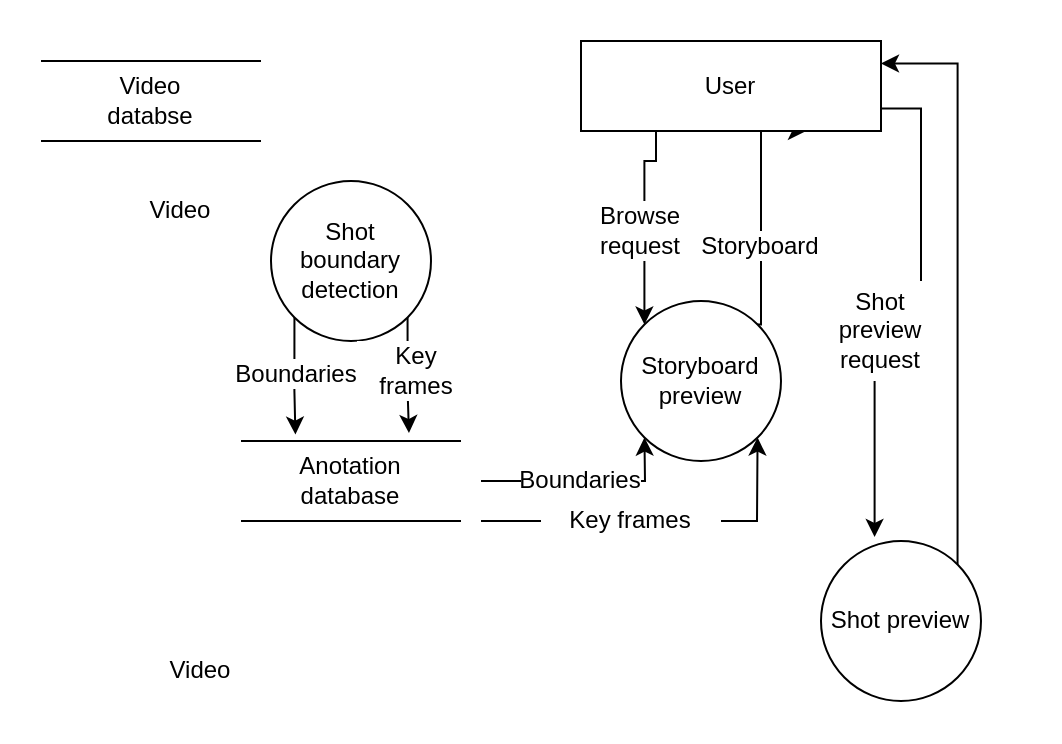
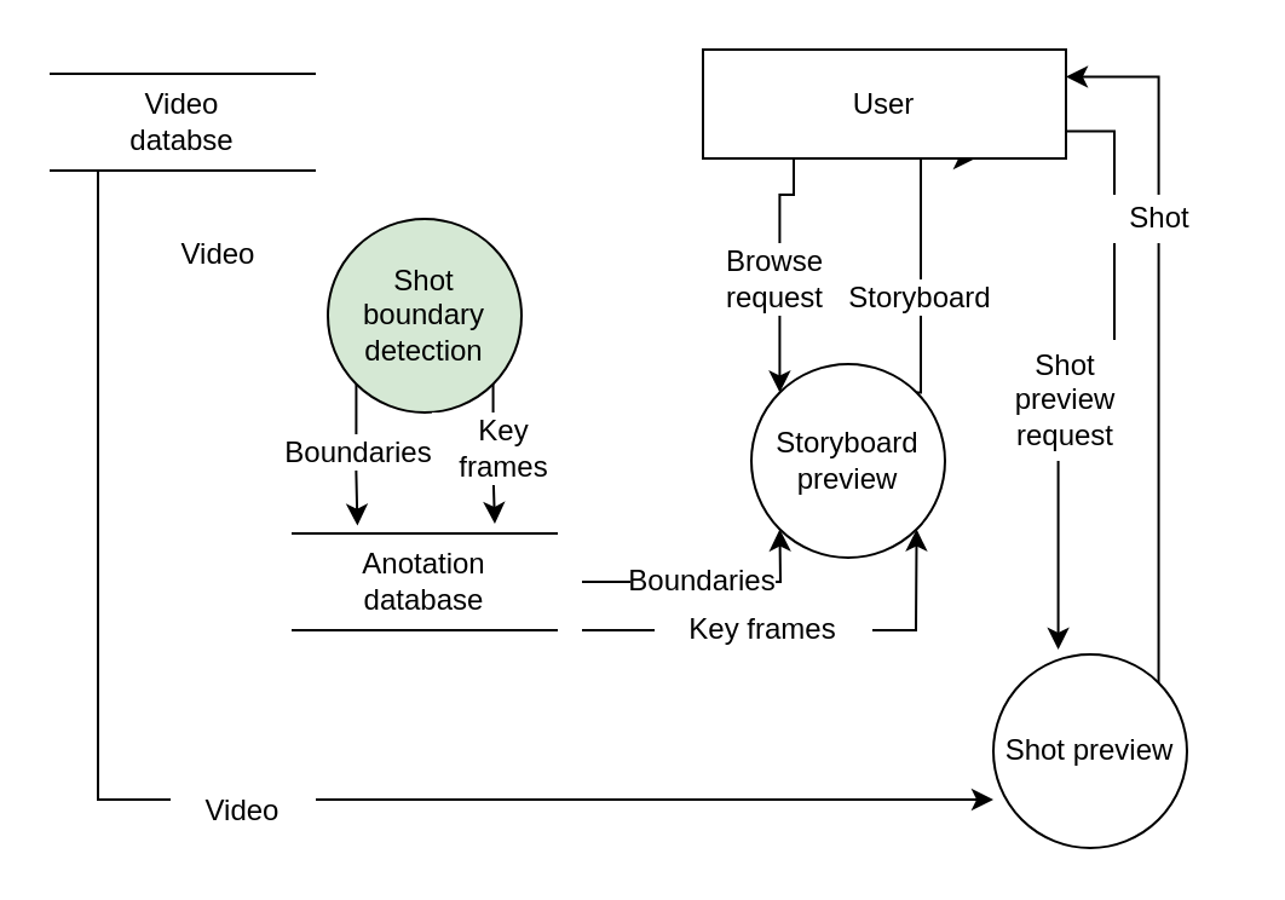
+ <mxCell id="30" value="Shot" style="text;html=1;strokeColor=none;fillColor=#FFFFFF;align=center;verticalAlign=middle;whiteSpace=wrap;rounded=0;" vertex="1" parent="1"><mxGeometry x="449" y="80" width="60" height="20" as="geometry" /></mxCell>
- <mxCell id="8" value="Shot boundary detection" style="ellipse;whiteSpace=wrap;html=1;aspect=fixed;" vertex="1" parent="1"><mxGeometry x="135" y="90" width="80" height="80" as="geometry" /></mxCell>
+ <mxCell id="8" value="Shot boundary detection" style="ellipse;whiteSpace=wrap;html=1;aspect=fixed;fillColor=#d5e8d4;" vertex="1" parent="1"><mxGeometry x="135" y="90" width="80" height="80" as="geometry" /></mxCell>
+ <mxCell id="4" style="edgeStyle=orthogonalEdgeStyle;rounded=0;orthogonalLoop=1;jettySize=auto;html=1;exitX=0;exitY=1;exitDx=0;exitDy=0;entryX=0;entryY=0.75;entryDx=0;entryDy=0;entryPerimeter=0;" edge="1" parent="1" source="5" target="18"><mxGeometry relative="1" as="geometry" /></mxCell>
